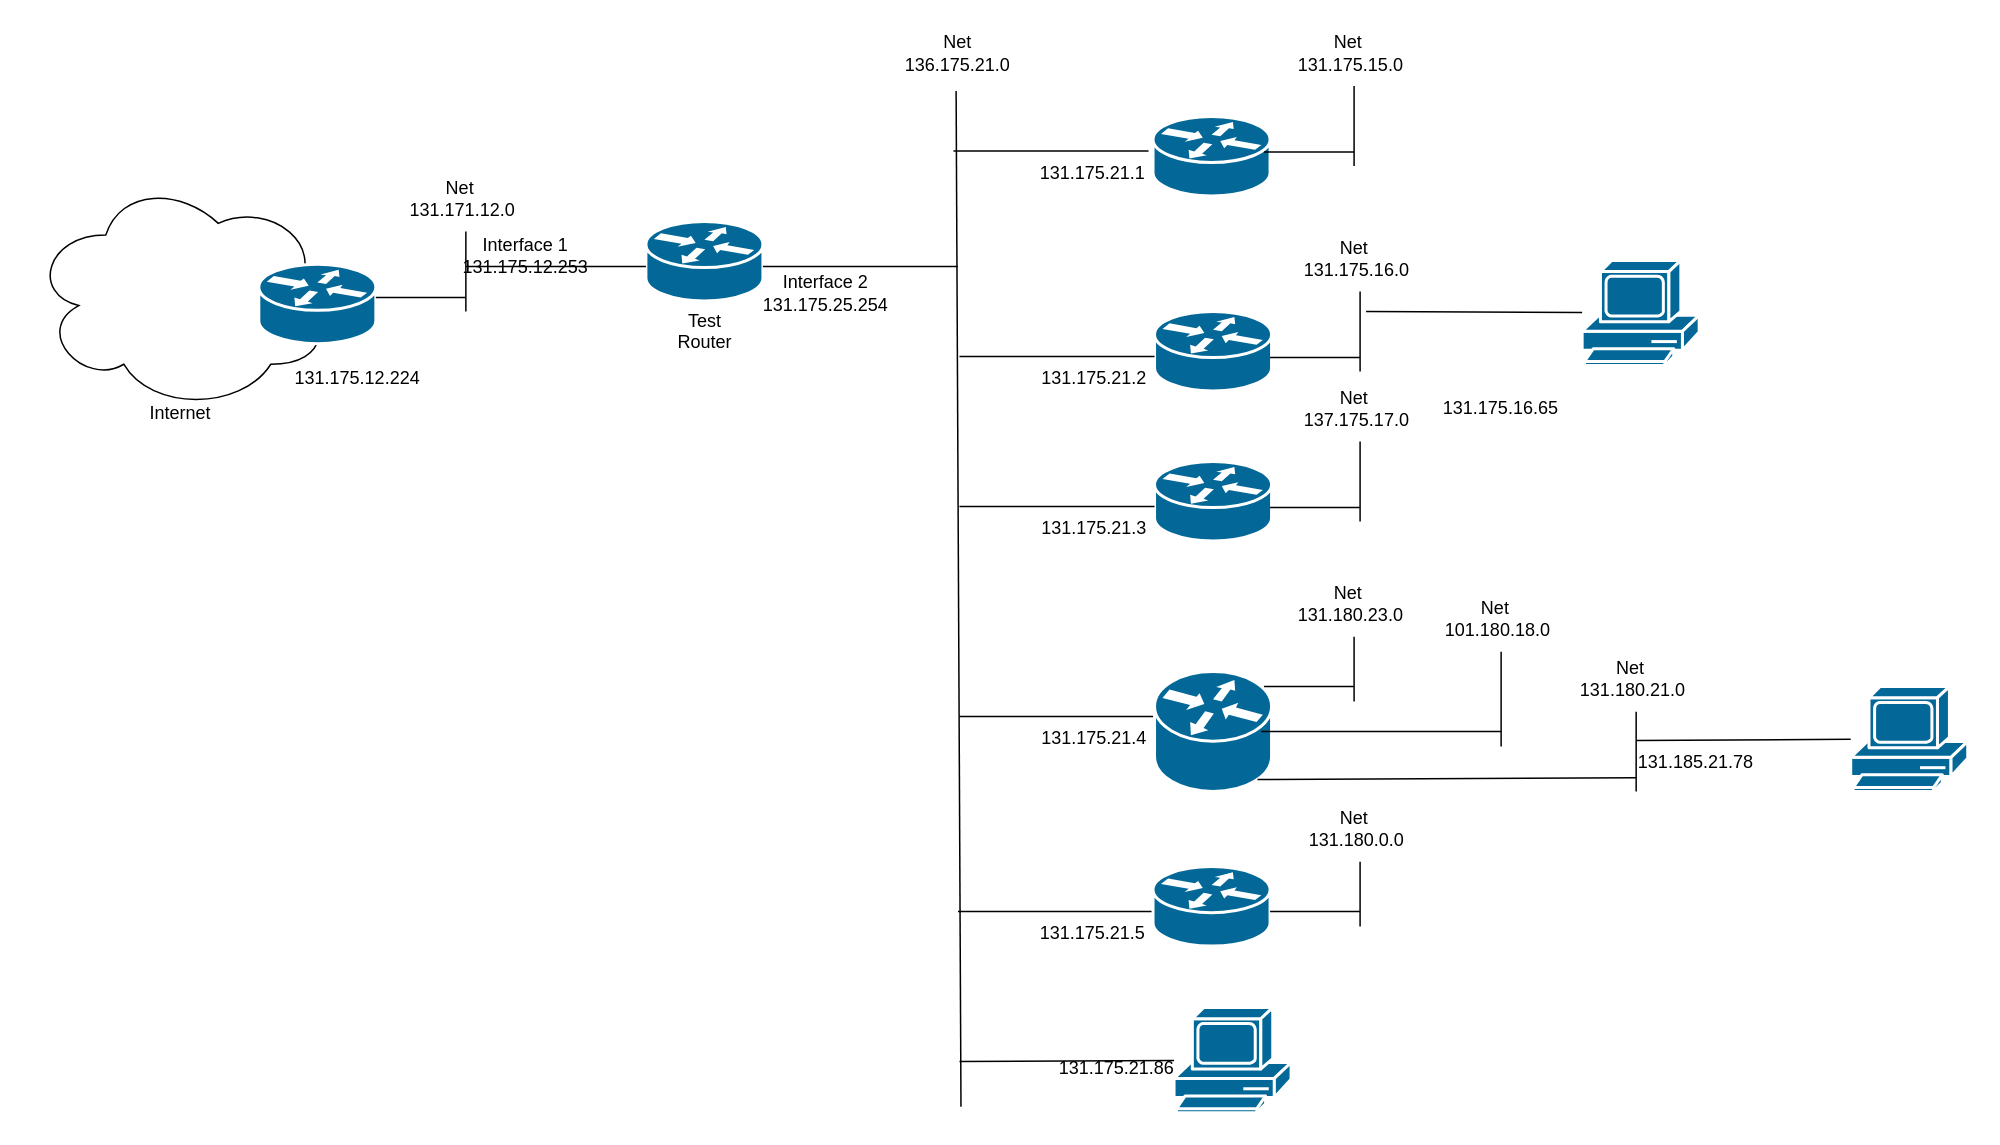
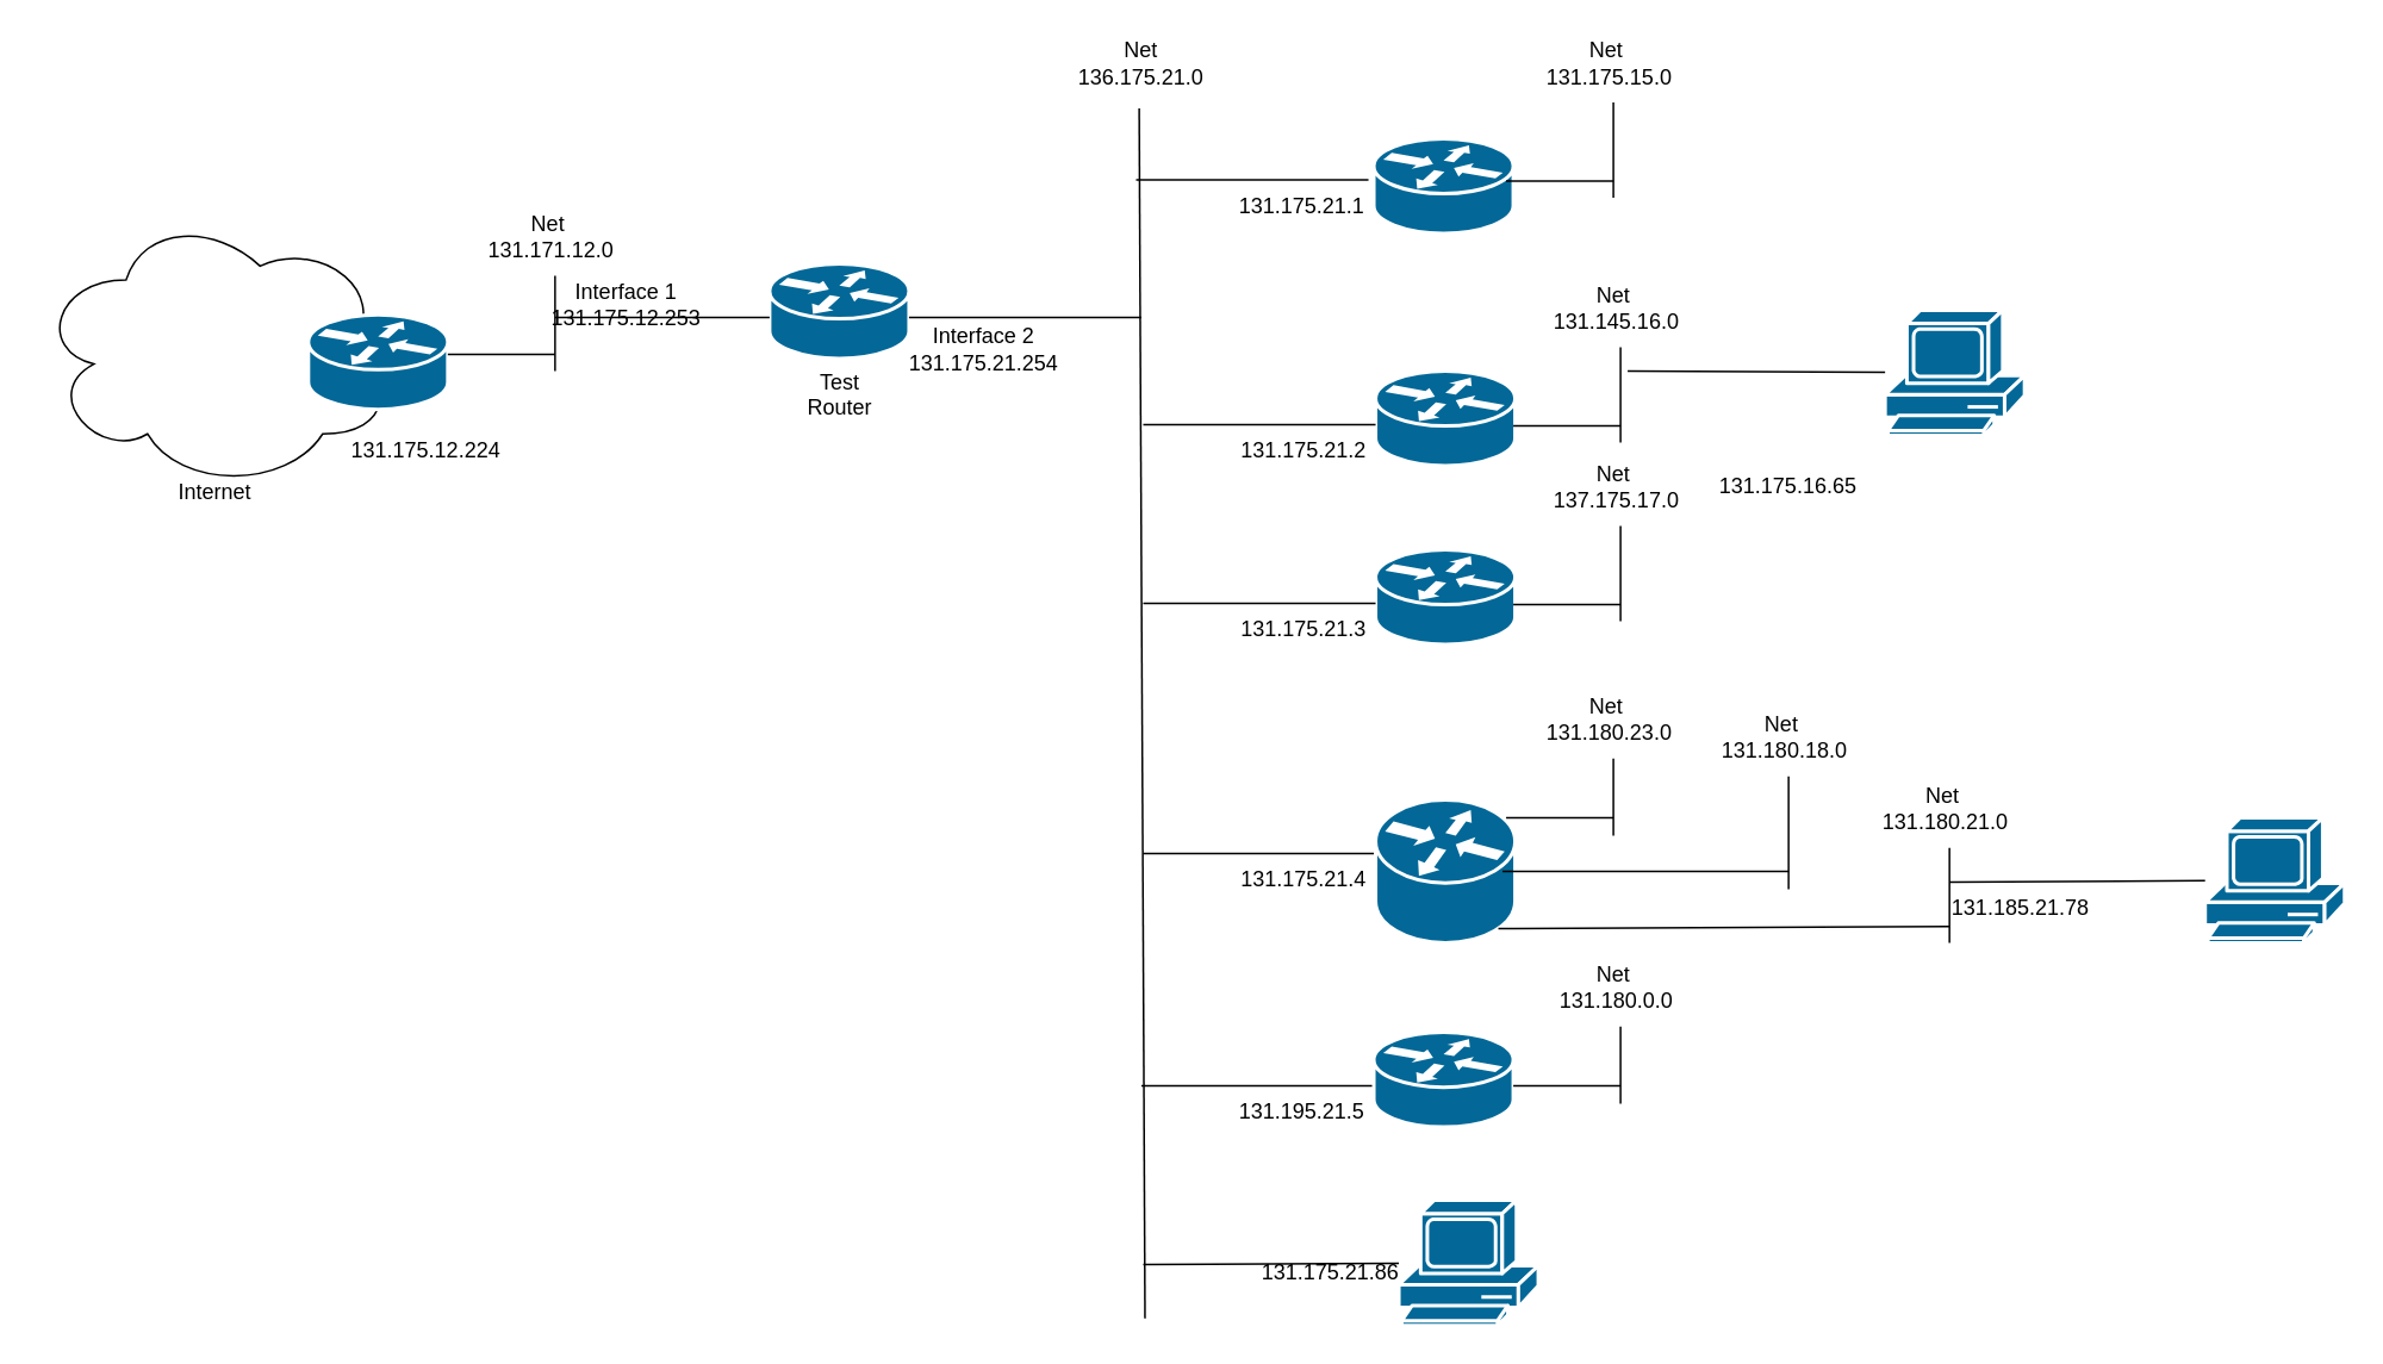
- <mxCell id="29" value="Net&amp;nbsp;&lt;div&gt;131.175.16.0&lt;/div&gt;" style="text;html=1;align=center;verticalAlign=middle;whiteSpace=wrap;rounded=0;" vertex="1" parent="1"><mxGeometry x="874" y="157" width="60" height="30" as="geometry" /></mxCell>
+ <mxCell id="29" value="Net&amp;nbsp;&lt;div&gt;131.145.16.0&lt;/div&gt;" style="text;html=1;align=center;verticalAlign=middle;whiteSpace=wrap;rounded=0;" vertex="1" parent="1"><mxGeometry x="874" y="157" width="60" height="30" as="geometry" /></mxCell>
- <mxCell id="23" value="Interface 2&lt;div&gt;131.175.25.254&lt;/div&gt;" style="text;html=1;align=center;verticalAlign=middle;whiteSpace=wrap;rounded=0;" vertex="1" parent="1"><mxGeometry x="520" y="180.25" width="60" height="30" as="geometry" /></mxCell>
+ <mxCell id="23" value="Interface 2&lt;div&gt;131.175.21.254&lt;/div&gt;" style="text;html=1;align=center;verticalAlign=middle;whiteSpace=wrap;rounded=0;" vertex="1" parent="1"><mxGeometry x="520" y="180.25" width="60" height="30" as="geometry" /></mxCell>
- <mxCell id="38" value="Net&amp;nbsp;&lt;div&gt;101.180.18.0&lt;/div&gt;" style="text;html=1;align=center;verticalAlign=middle;whiteSpace=wrap;rounded=0;" vertex="1" parent="1"><mxGeometry x="968" y="397" width="60" height="30" as="geometry" /></mxCell>
+ <mxCell id="38" value="Net&amp;nbsp;&lt;div&gt;131.180.18.0&lt;/div&gt;" style="text;html=1;align=center;verticalAlign=middle;whiteSpace=wrap;rounded=0;" vertex="1" parent="1"><mxGeometry x="968" y="397" width="60" height="30" as="geometry" /></mxCell>
- <mxCell id="17" value="131.175.21.5" style="text;html=1;align=center;verticalAlign=middle;whiteSpace=wrap;rounded=0;" vertex="1" parent="1"><mxGeometry x="698" y="607" width="60" height="30" as="geometry" /></mxCell>
+ <mxCell id="17" value="131.195.21.5" style="text;html=1;align=center;verticalAlign=middle;whiteSpace=wrap;rounded=0;" vertex="1" parent="1"><mxGeometry x="698" y="607" width="60" height="30" as="geometry" /></mxCell>
